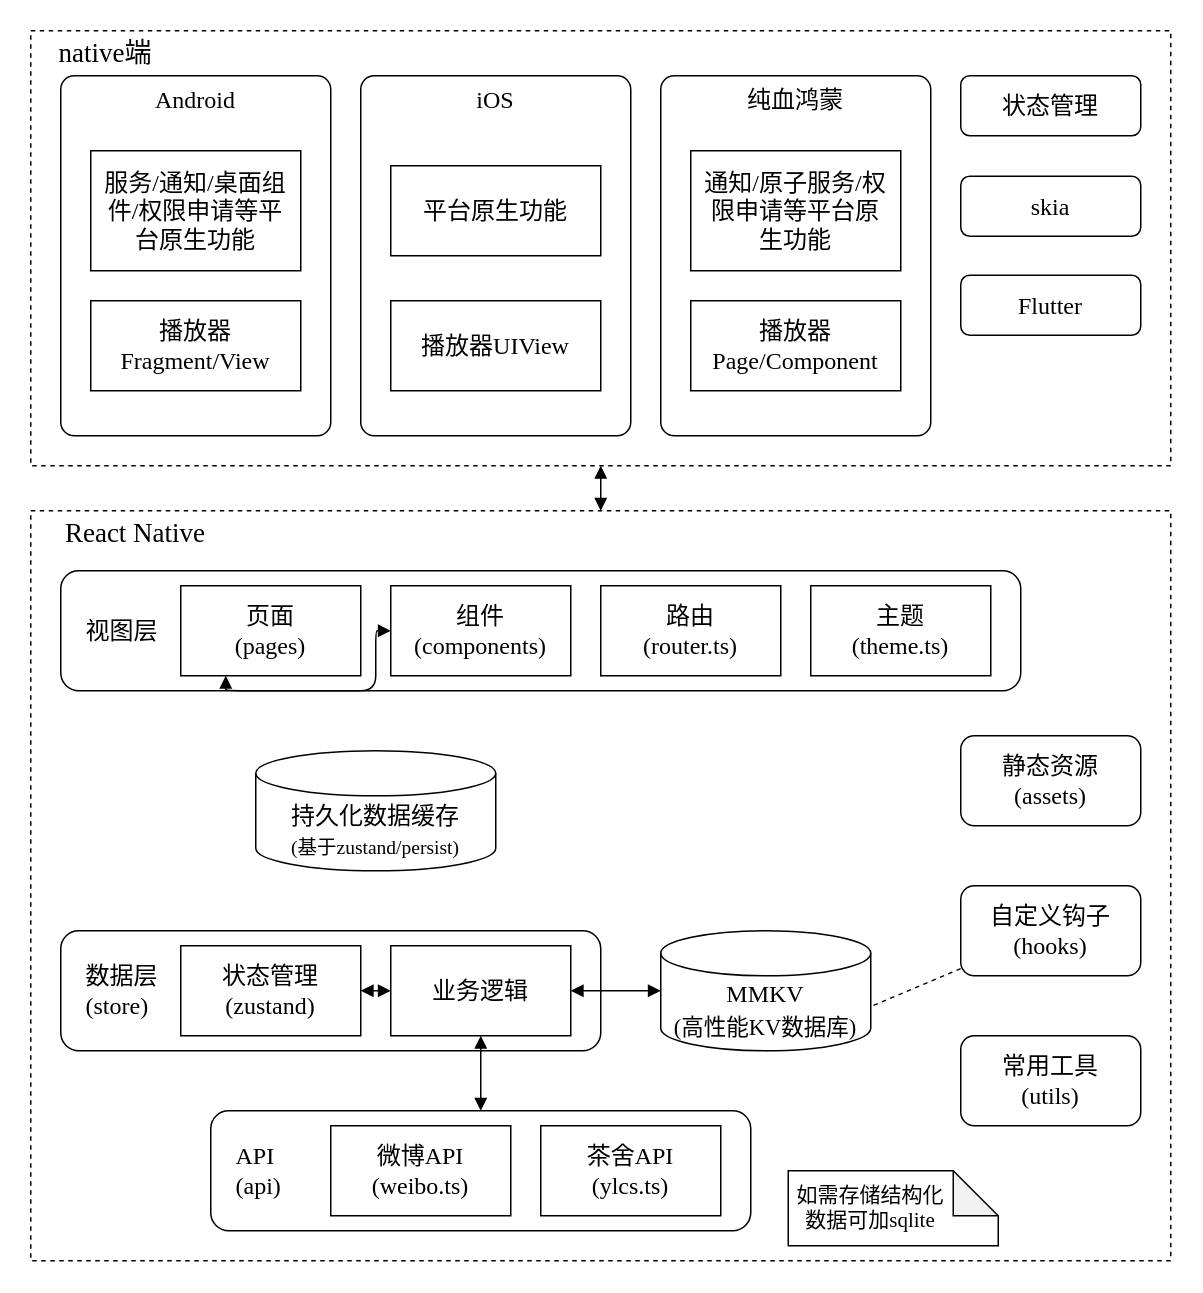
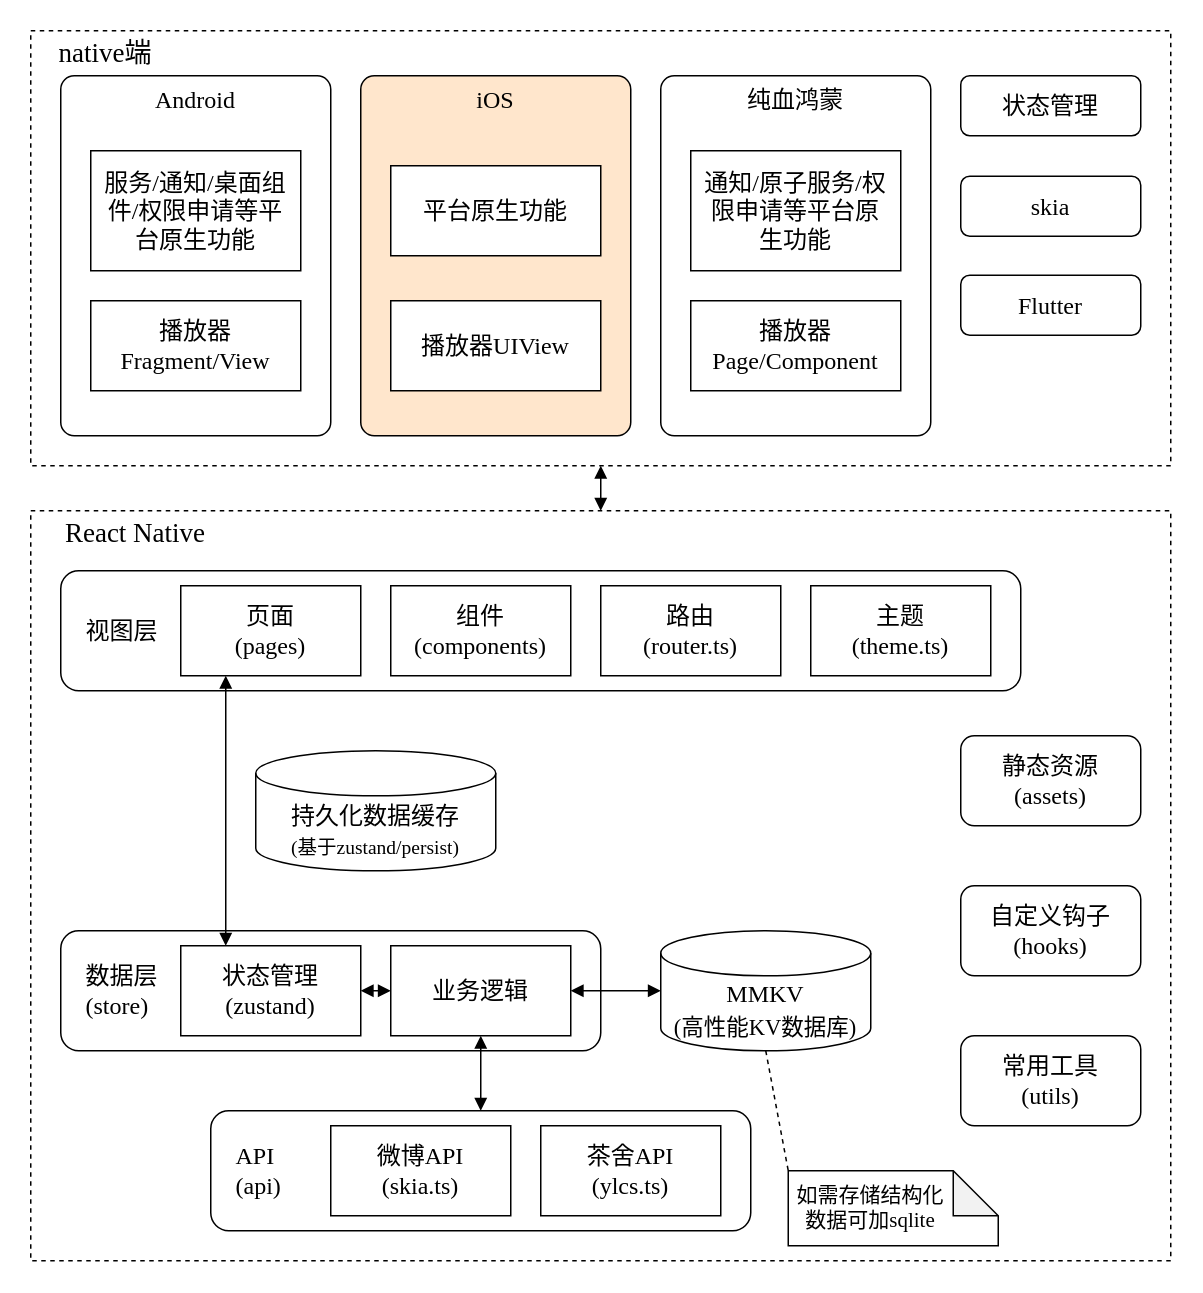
- <mxCell id="30" value="iOS" style="rounded=1;whiteSpace=wrap;html=1;labelBackgroundColor=none;labelBorderColor=none;fontFamily=宋体;fontSize=16;fontColor=default;verticalAlign=top;arcSize=5;" vertex="1" parent="1"><mxGeometry x="240" y="50" width="180" height="240" as="geometry" /></mxCell>
+ <mxCell id="30" value="iOS" style="rounded=1;whiteSpace=wrap;html=1;labelBackgroundColor=none;labelBorderColor=none;fontFamily=宋体;fontSize=16;fontColor=default;verticalAlign=top;arcSize=5;fillColor=#ffe6cc;" vertex="1" parent="1"><mxGeometry x="240" y="50" width="180" height="240" as="geometry" /></mxCell>
- <mxCell id="11" style="edgeStyle=orthogonalEdgeStyle;html=1;exitX=0.25;exitY=1;exitDx=0;exitDy=0;fontFamily=宋体;fontSize=16;fontColor=default;startArrow=block;startFill=1;endArrow=block;endFill=1;" edge="1" parent="1" source="12" target="13"><mxGeometry relative="1" as="geometry" /></mxCell>
+ <mxCell id="11" style="edgeStyle=orthogonalEdgeStyle;html=1;exitX=0.25;exitY=1;exitDx=0;exitDy=0;entryX=0.25;entryY=0;entryDx=0;entryDy=0;fontFamily=宋体;fontSize=16;fontColor=default;startArrow=block;startFill=1;endArrow=block;endFill=1;" edge="1" parent="1" source="12" target="15"><mxGeometry relative="1" as="geometry" /></mxCell>
- <mxCell id="7" style="html=1;exitX=0.5;exitY=1;exitDx=0;exitDy=0;exitPerimeter=0;fontFamily=宋体;fontSize=16;fontColor=default;startArrow=none;startFill=0;endArrow=none;endFill=0;dashed=1;" edge="1" parent="1" source="8" target="9"><mxGeometry relative="1" as="geometry" /></mxCell>
+ <mxCell id="7" style="html=1;exitX=0.5;exitY=1;exitDx=0;exitDy=0;exitPerimeter=0;entryX=0;entryY=0;entryDx=0;entryDy=0;entryPerimeter=0;fontFamily=宋体;fontSize=16;fontColor=default;startArrow=none;startFill=0;endArrow=none;endFill=0;dashed=1;" edge="1" parent="1" source="8" target="24"><mxGeometry relative="1" as="geometry" /></mxCell>
- <mxCell id="22" value="微博API&lt;br&gt;(weibo.ts)" style="rounded=0;whiteSpace=wrap;html=1;fontFamily=宋体;fontSize=16;" vertex="1" parent="1"><mxGeometry x="220" y="750" width="120" height="60" as="geometry" /></mxCell>
+ <mxCell id="22" value="微博API&lt;br&gt;(skia.ts)" style="rounded=0;whiteSpace=wrap;html=1;fontFamily=宋体;fontSize=16;" vertex="1" parent="1"><mxGeometry x="220" y="750" width="120" height="60" as="geometry" /></mxCell>
